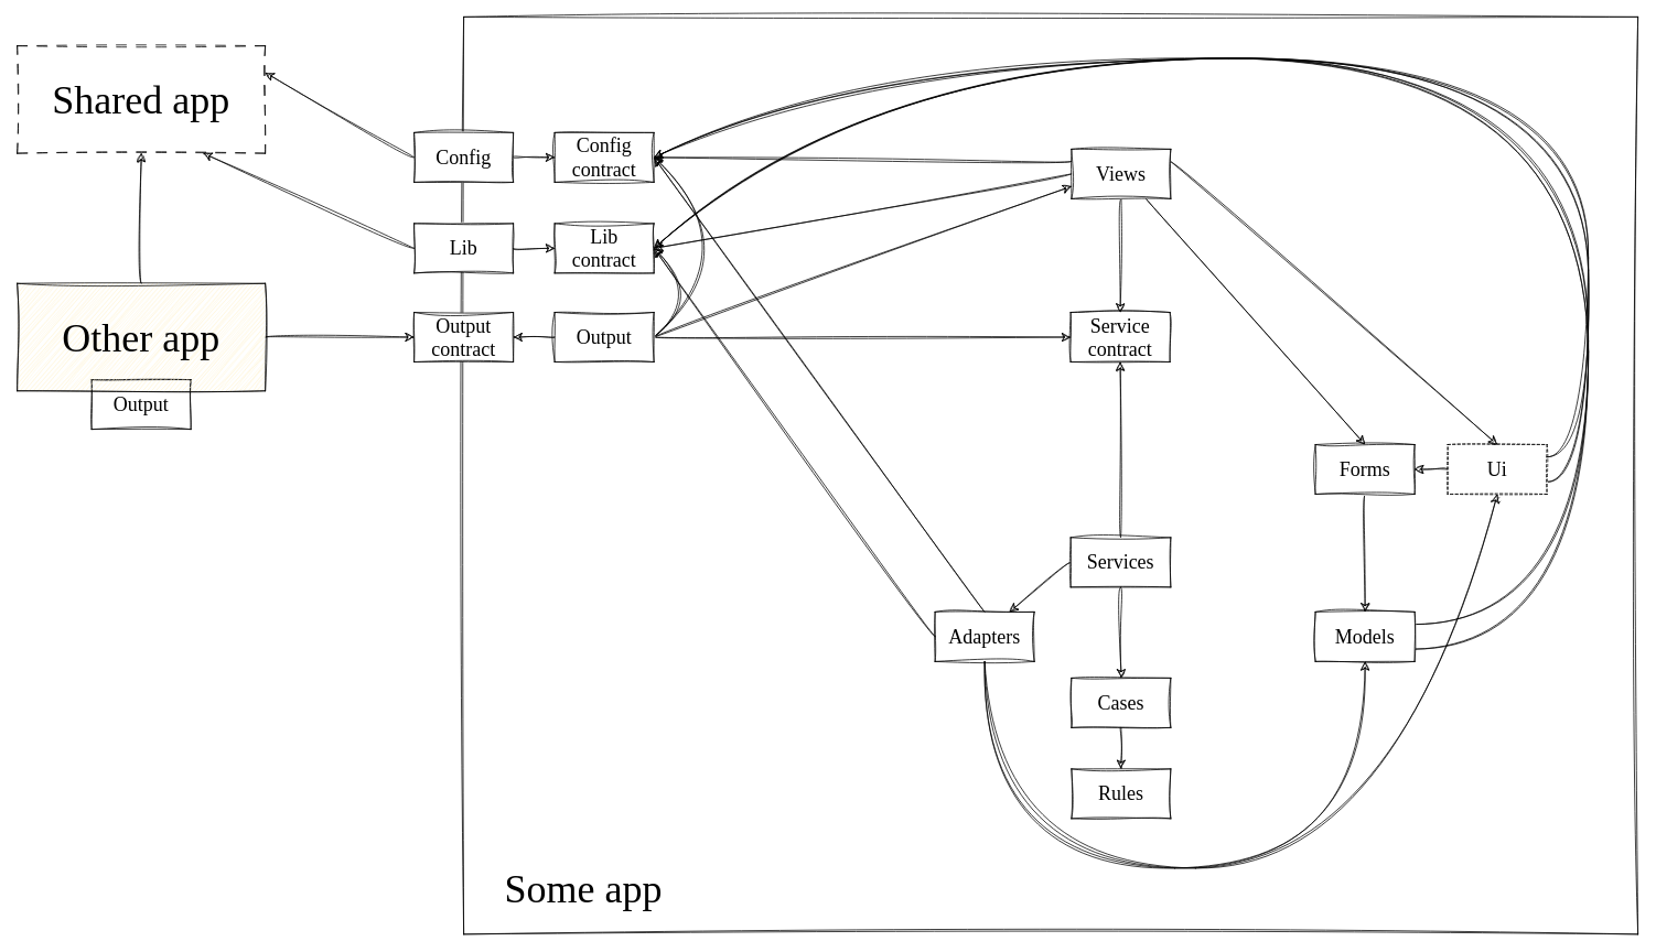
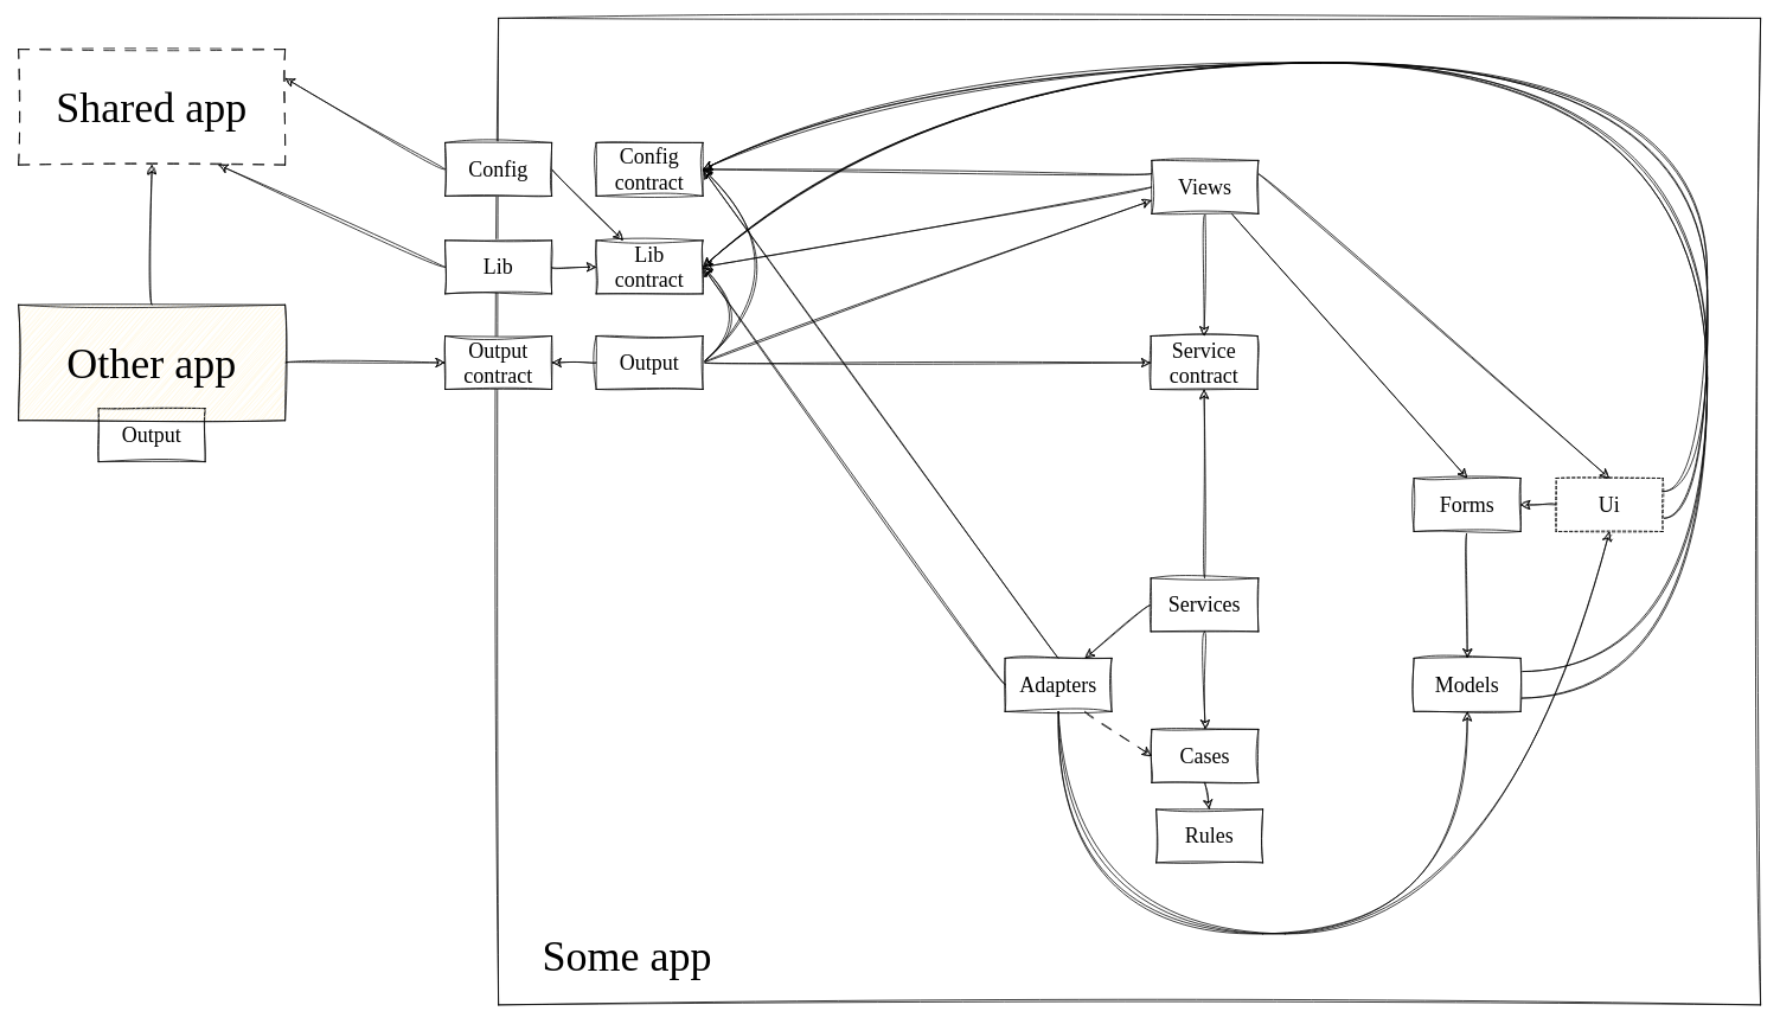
- <mxCell id="42" style="edgeStyle=none;curved=1;rounded=0;sketch=1;hachureGap=4;jiggle=2;curveFitting=1;orthogonalLoop=1;jettySize=auto;html=1;exitX=1;exitY=0.5;exitDx=0;exitDy=0;entryX=0;entryY=0.5;entryDx=0;entryDy=0;fontFamily=Architects Daughter;fontSource=https%3A%2F%2Ffonts.googleapis.com%2Fcss%3Ffamily%3DArchitects%2BDaughter;fontSize=16;startSize=8;endSize=8;" edge="1" parent="1" source="43" target="37"><mxGeometry relative="1" as="geometry" /></mxCell>
+ <mxCell id="42" style="edgeStyle=none;curved=1;rounded=0;sketch=1;hachureGap=4;jiggle=2;curveFitting=1;orthogonalLoop=1;jettySize=auto;html=1;exitX=1;exitY=0.5;exitDx=0;exitDy=0;fontFamily=Architects Daughter;fontSource=https%3A%2F%2Ffonts.googleapis.com%2Fcss%3Ffamily%3DArchitects%2BDaughter;fontSize=16;startSize=8;endSize=8;" edge="1" parent="1" source="43" target="36"><mxGeometry relative="1" as="geometry" /></mxCell>
+ <mxCell id="49" style="edgeStyle=none;curved=1;rounded=0;sketch=1;hachureGap=4;jiggle=2;curveFitting=1;orthogonalLoop=1;jettySize=auto;html=1;entryX=0;entryY=0.5;entryDx=0;entryDy=0;fontFamily=Architects Daughter;fontSource=https%3A%2F%2Ffonts.googleapis.com%2Fcss%3Ffamily%3DArchitects%2BDaughter;fontSize=16;startSize=8;endSize=8;dashed=1;dashPattern=12 12;exitX=0.75;exitY=1;exitDx=0;exitDy=0;" edge="1" parent="1" source="48" target="5"><mxGeometry relative="1" as="geometry"><mxPoint x="1150" y="860" as="sourcePoint" /><mxPoint x="1070" y="930" as="targetPoint" /></mxGeometry></mxCell>
- <mxCell id="3" value="Rules" style="rounded=0;whiteSpace=wrap;html=1;sketch=1;hachureGap=4;jiggle=2;curveFitting=1;fontFamily=Architects Daughter;fontSource=https%3A%2F%2Ffonts.googleapis.com%2Fcss%3Ffamily%3DArchitects%2BDaughter;fontSize=24;" parent="1" vertex="1"><mxGeometry x="1295" y="930" width="120" height="60" as="geometry" /></mxCell>
+ <mxCell id="3" value="Rules" style="rounded=0;whiteSpace=wrap;html=1;sketch=1;hachureGap=4;jiggle=2;curveFitting=1;fontFamily=Architects Daughter;fontSource=https%3A%2F%2Ffonts.googleapis.com%2Fcss%3Ffamily%3DArchitects%2BDaughter;fontSize=24;" parent="1" vertex="1"><mxGeometry x="1300" y="910" width="120" height="60" as="geometry" /></mxCell>
